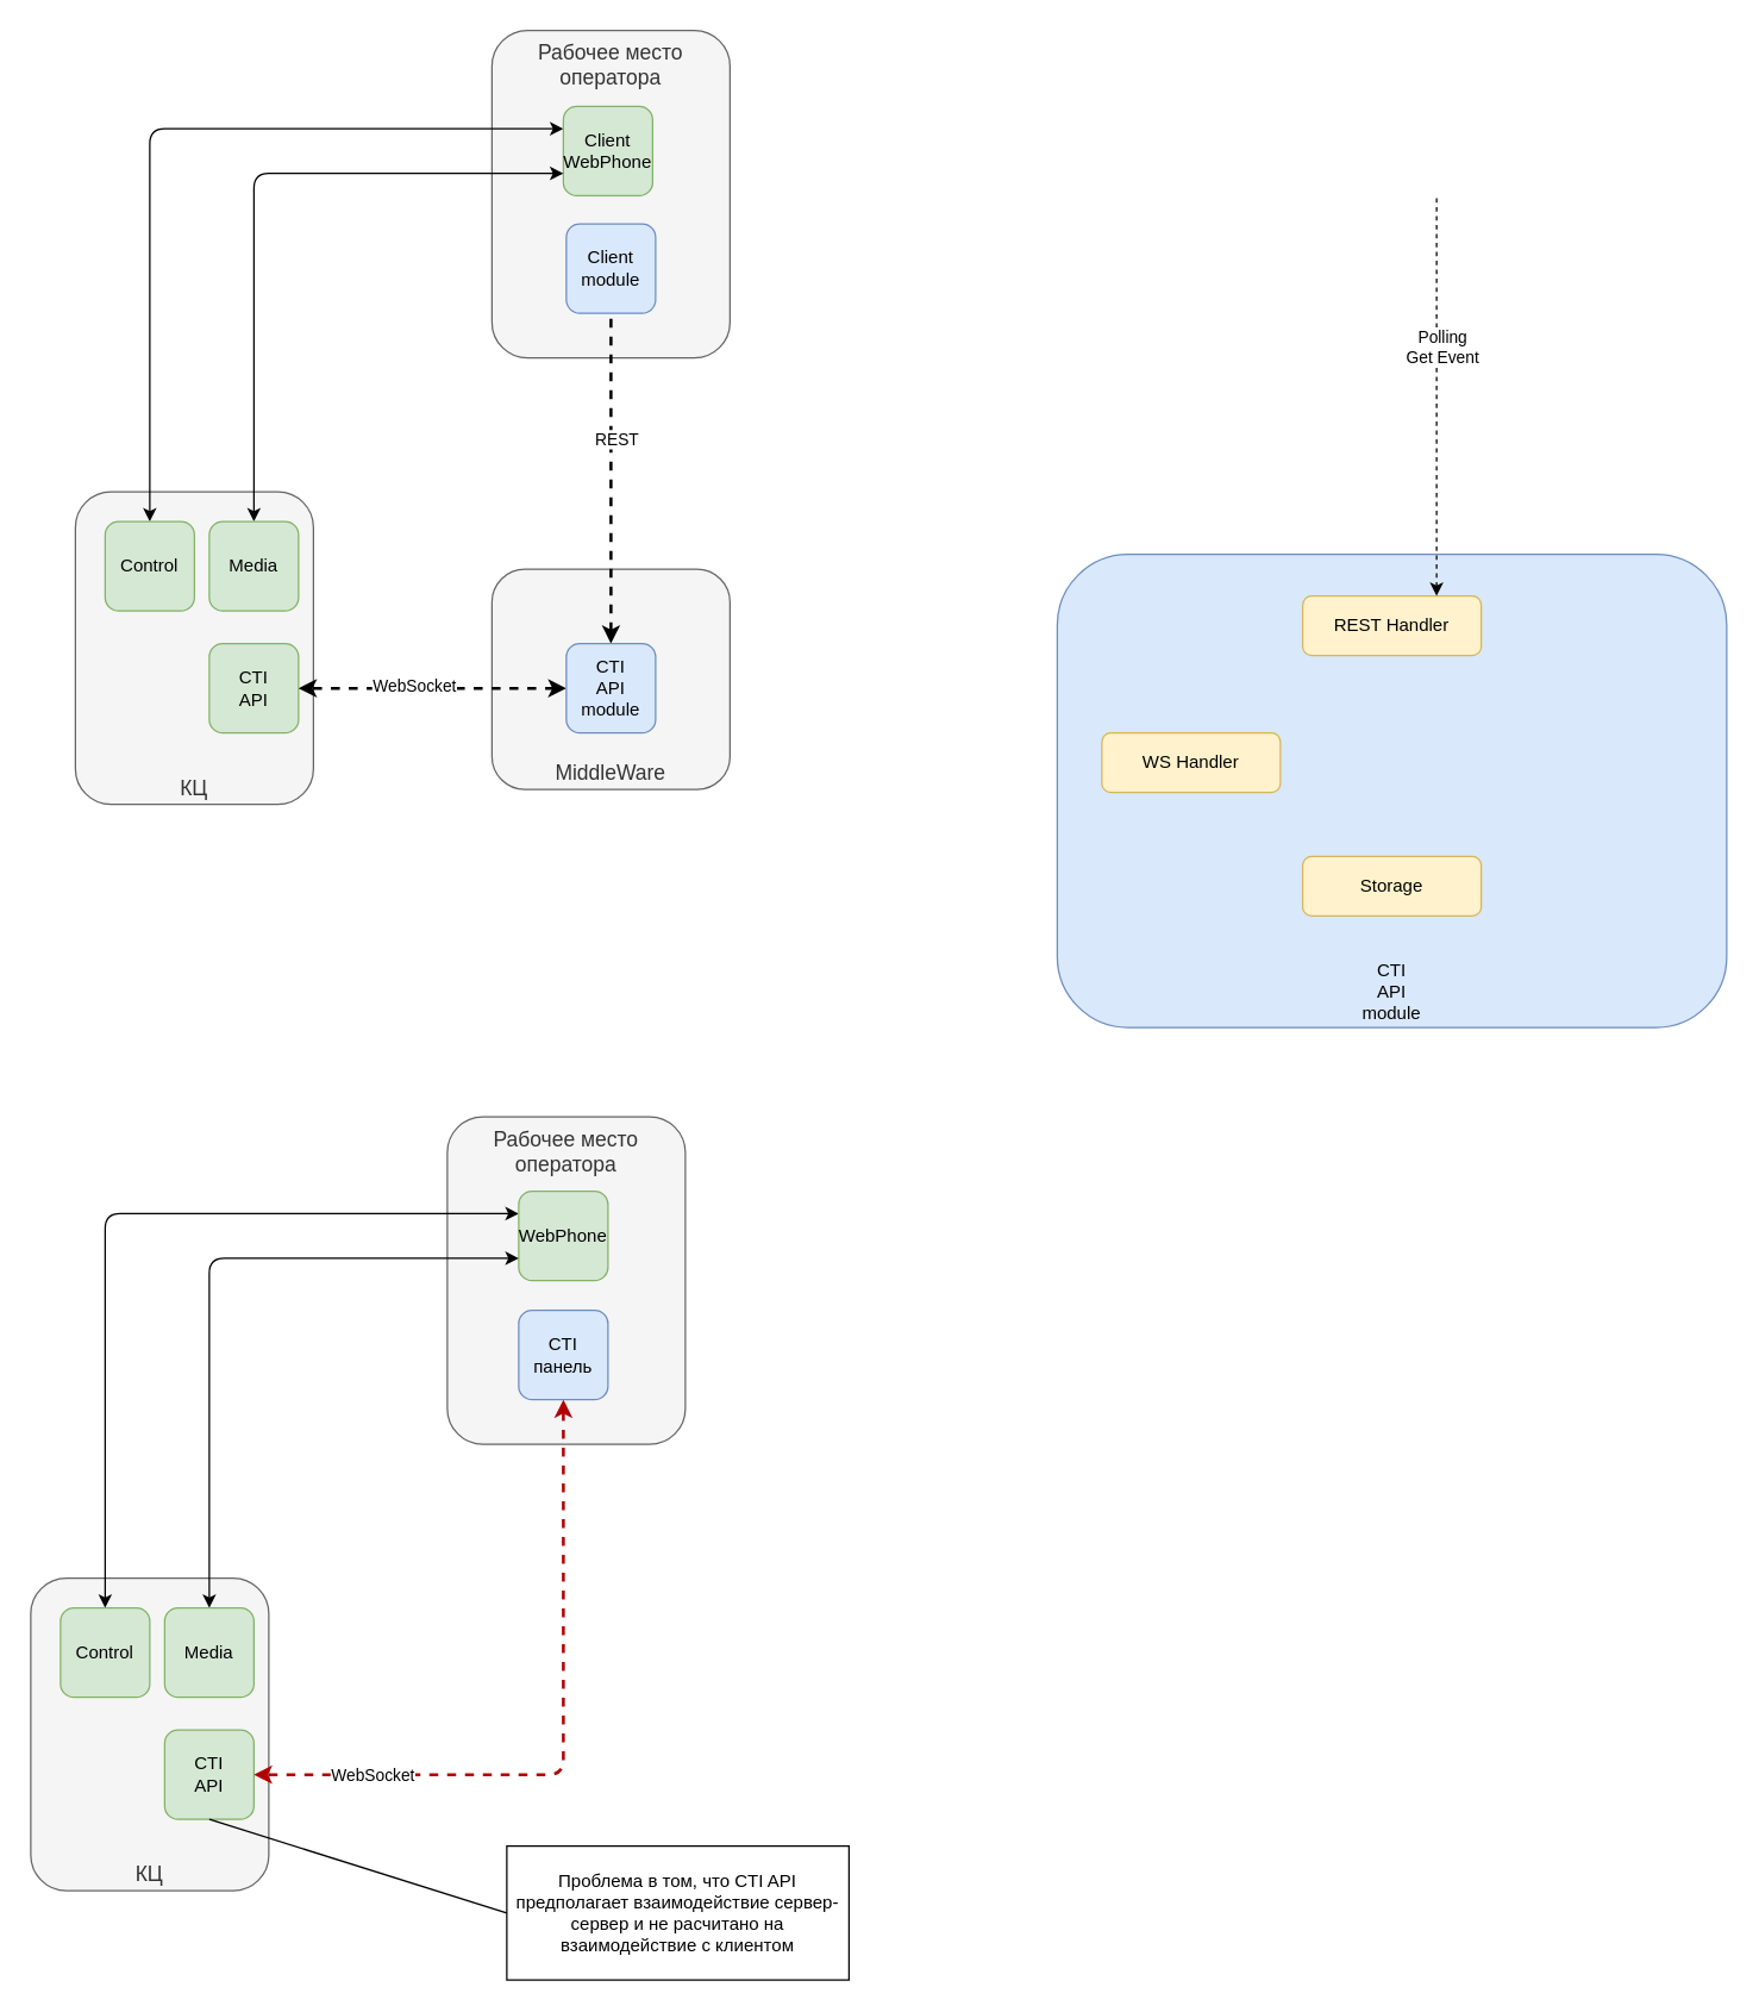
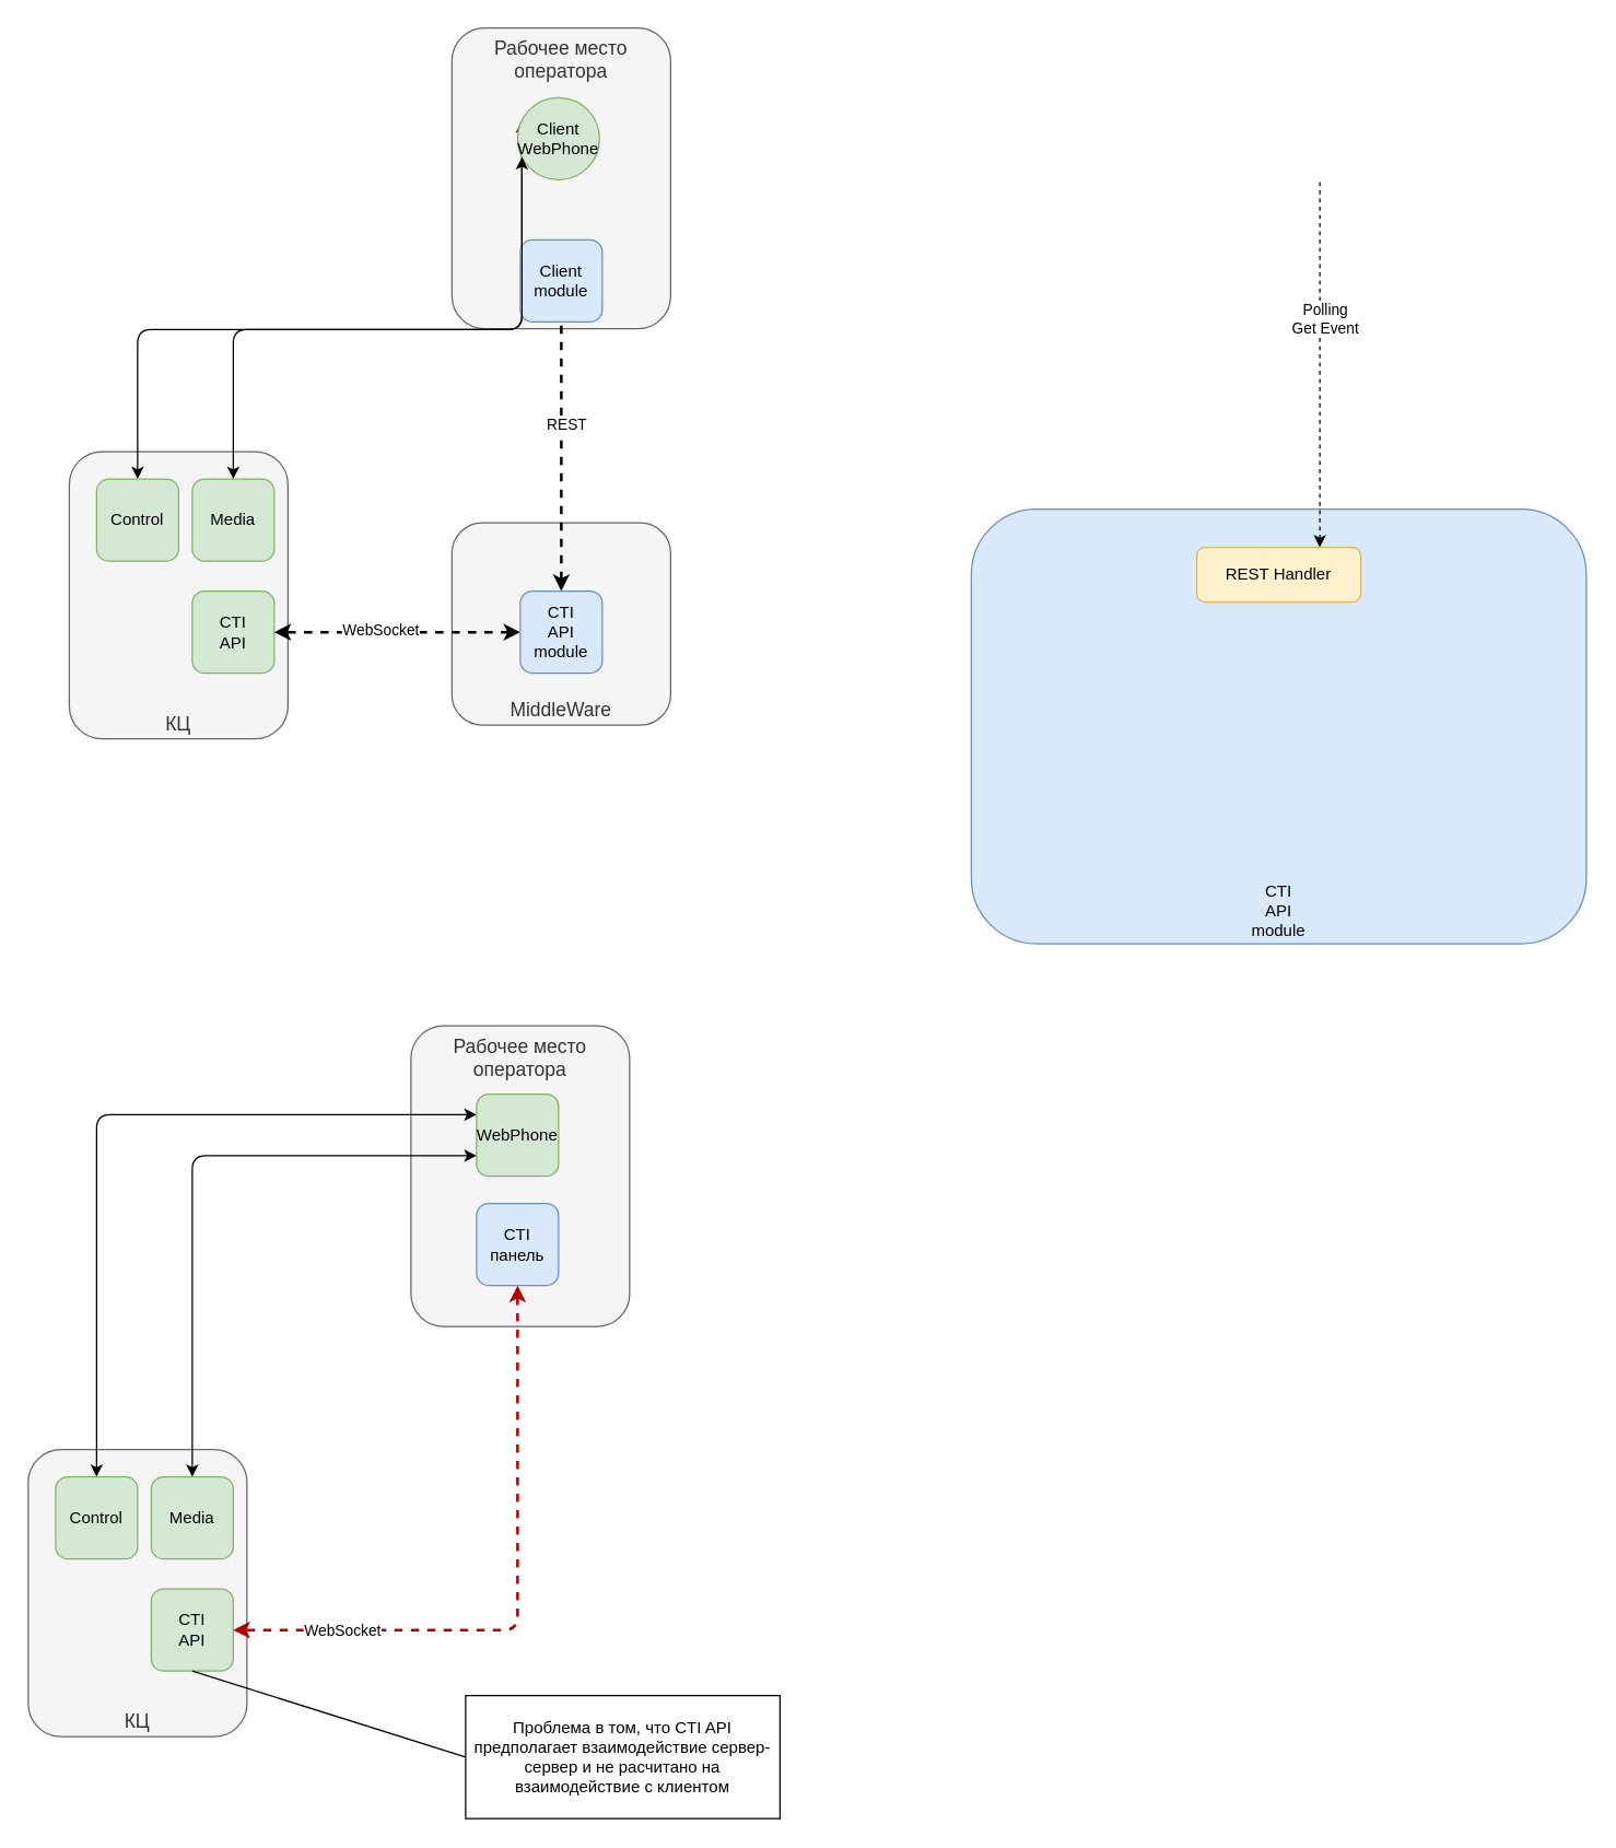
- <mxCell id="13" value="Client&lt;br&gt;WebPhone" style="rounded=1;whiteSpace=wrap;html=1;fillColor=#d5e8d4;strokeColor=#82b366;" parent="1" vertex="1"><mxGeometry x="378" y="71" width="60" height="60" as="geometry" /></mxCell>
+ <mxCell id="13" value="Client&lt;br&gt;WebPhone" style="ellipse;whiteSpace=wrap;html=1;fillColor=#d5e8d4;strokeColor=#82b366;" parent="1" vertex="1"><mxGeometry x="378" y="71" width="60" height="60" as="geometry" /></mxCell>
- <mxCell id="12" value="Client&lt;br&gt;module" style="rounded=1;whiteSpace=wrap;html=1;fillColor=#dae8fc;strokeColor=#6c8ebf;" parent="1" vertex="1"><mxGeometry x="380" y="150" width="60" height="60" as="geometry" /></mxCell>
+ <mxCell id="12" value="Client&lt;br&gt;module" style="rounded=1;whiteSpace=wrap;html=1;fillColor=#dae8fc;strokeColor=#6c8ebf;" parent="1" vertex="1"><mxGeometry x="380" y="175" width="60" height="60" as="geometry" /></mxCell>
- <mxCell id="19" value="WS Handler" style="rounded=1;whiteSpace=wrap;html=1;fillColor=#fff2cc;strokeColor=#d6b656;" parent="1" vertex="1"><mxGeometry x="740" y="492" width="120" height="40" as="geometry" /></mxCell>
- <mxCell id="17" value="Storage" style="rounded=1;whiteSpace=wrap;html=1;fillColor=#fff2cc;strokeColor=#d6b656;" parent="1" vertex="1"><mxGeometry x="875" y="575" width="120" height="40" as="geometry" /></mxCell>
